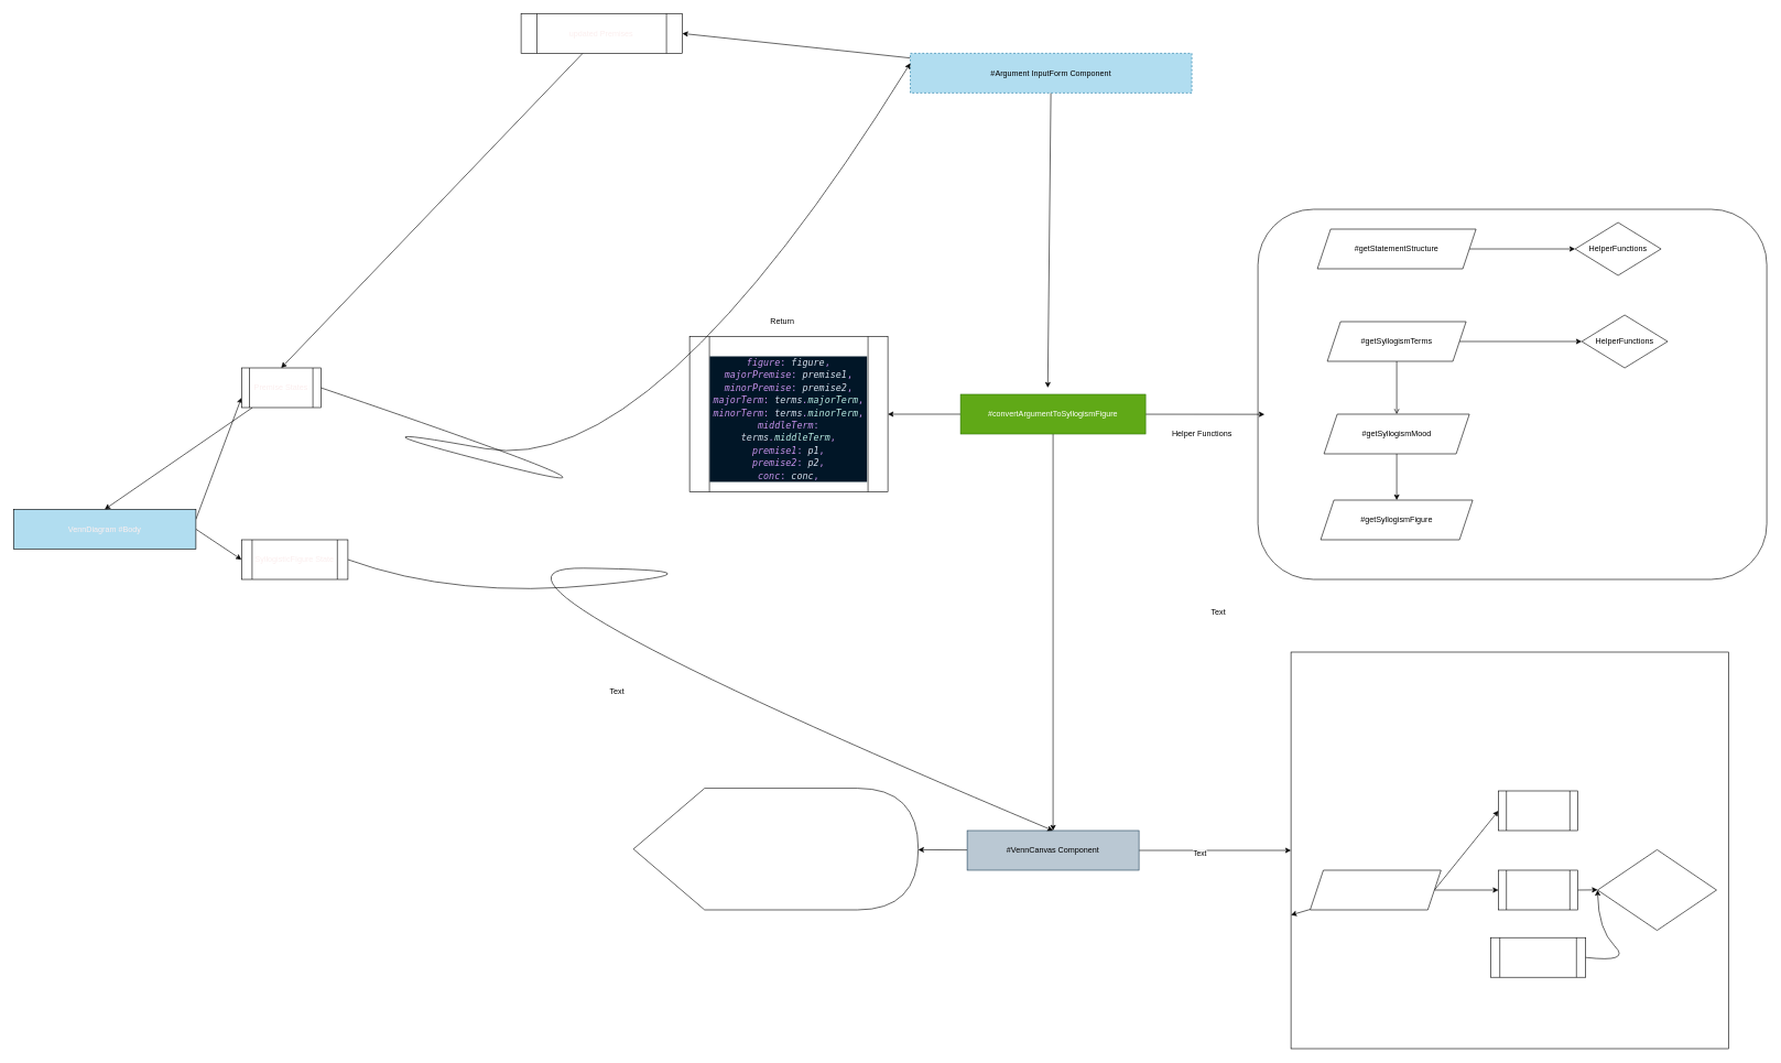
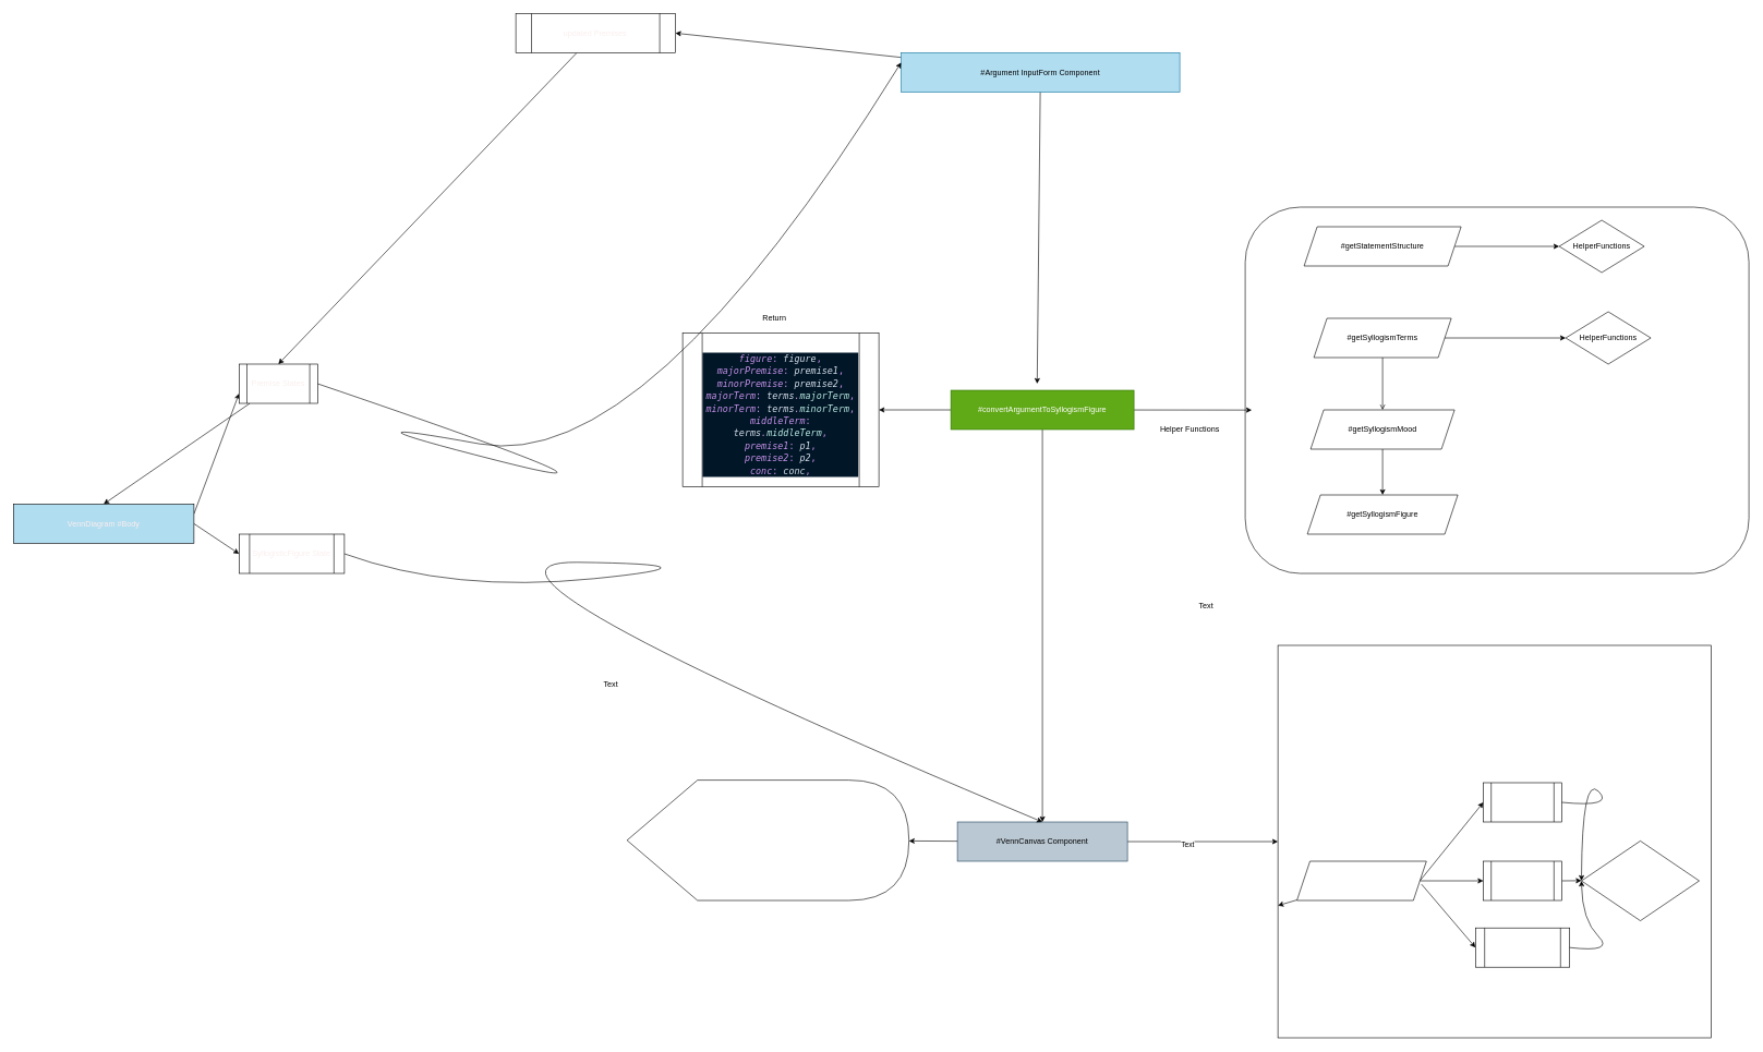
- <mxCell id="5" value="#Argument InputForm Component" style="rounded=0;whiteSpace=wrap;html=1;fillColor=#b1ddf0;strokeColor=#10739e;fontColor=#000000;dashed=1;" parent="1" vertex="1"><mxGeometry x="1377" y="80" width="426" height="60" as="geometry" /></mxCell>
+ <mxCell id="5" value="#Argument InputForm Component" style="rounded=0;whiteSpace=wrap;html=1;fillColor=#b1ddf0;strokeColor=#10739e;fontColor=#000000;" parent="1" vertex="1"><mxGeometry x="1377" y="80" width="426" height="60" as="geometry" /></mxCell>
+ <mxCell id="40" value="" style="curved=1;endArrow=classic;html=1;fontColor=#ffffff;exitX=1;exitY=0.5;exitDx=0;exitDy=0;entryX=0;entryY=0.5;entryDx=0;entryDy=0;" parent="1" source="35" target="39" edge="1"><mxGeometry width="50" height="50" relative="1" as="geometry"><mxPoint x="2418" y="1234" as="sourcePoint" /><mxPoint x="2468" y="1184" as="targetPoint" /><Array as="points"><mxPoint x="2468" y="1234" /><mxPoint x="2418" y="1184" /></Array></mxGeometry></mxCell>
+ <mxCell id="33" style="edgeStyle=none;html=1;entryX=0;entryY=0.5;entryDx=0;entryDy=0;fontColor=#ffffff;exitX=0.962;exitY=0.586;exitDx=0;exitDy=0;exitPerimeter=0;" parent="1" source="34" target="38" edge="1"><mxGeometry relative="1" as="geometry" /></mxCell>
